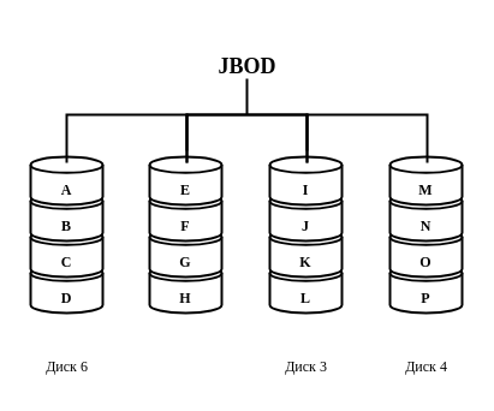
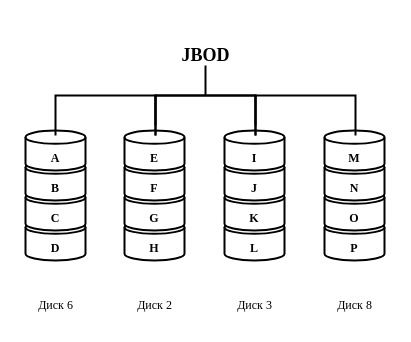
+ <mxCell id="13" value="&lt;div&gt;&lt;span style=&quot;background-color: transparent; color: light-dark(rgb(0, 0, 0), rgb(255, 255, 255));&quot;&gt;&lt;font face=&quot;Verdana&quot;&gt;Диск 2&lt;/font&gt;&lt;/span&gt;&lt;/div&gt;" style="text;html=1;align=center;verticalAlign=middle;resizable=0;points=[];autosize=1;strokeColor=none;fillColor=none;" parent="8" vertex="1"><mxGeometry y="160" width="70" height="30" as="geometry" /></mxCell>
- <mxCell id="25" value="&lt;div&gt;&lt;span style=&quot;background-color: transparent; color: light-dark(rgb(0, 0, 0), rgb(255, 255, 255));&quot;&gt;&lt;font face=&quot;Verdana&quot;&gt;Диск 4&lt;/font&gt;&lt;/span&gt;&lt;/div&gt;" style="text;html=1;align=center;verticalAlign=middle;resizable=0;points=[];autosize=1;strokeColor=none;fillColor=none;" parent="20" vertex="1"><mxGeometry y="160" width="70" height="30" as="geometry" /></mxCell>
+ <mxCell id="25" value="&lt;div&gt;&lt;span style=&quot;background-color: transparent; color: light-dark(rgb(0, 0, 0), rgb(255, 255, 255));&quot;&gt;&lt;font face=&quot;Verdana&quot;&gt;Диск 8&lt;/font&gt;&lt;/span&gt;&lt;/div&gt;" style="text;html=1;align=center;verticalAlign=middle;resizable=0;points=[];autosize=1;strokeColor=none;fillColor=none;" parent="20" vertex="1"><mxGeometry y="160" width="70" height="30" as="geometry" /></mxCell>
